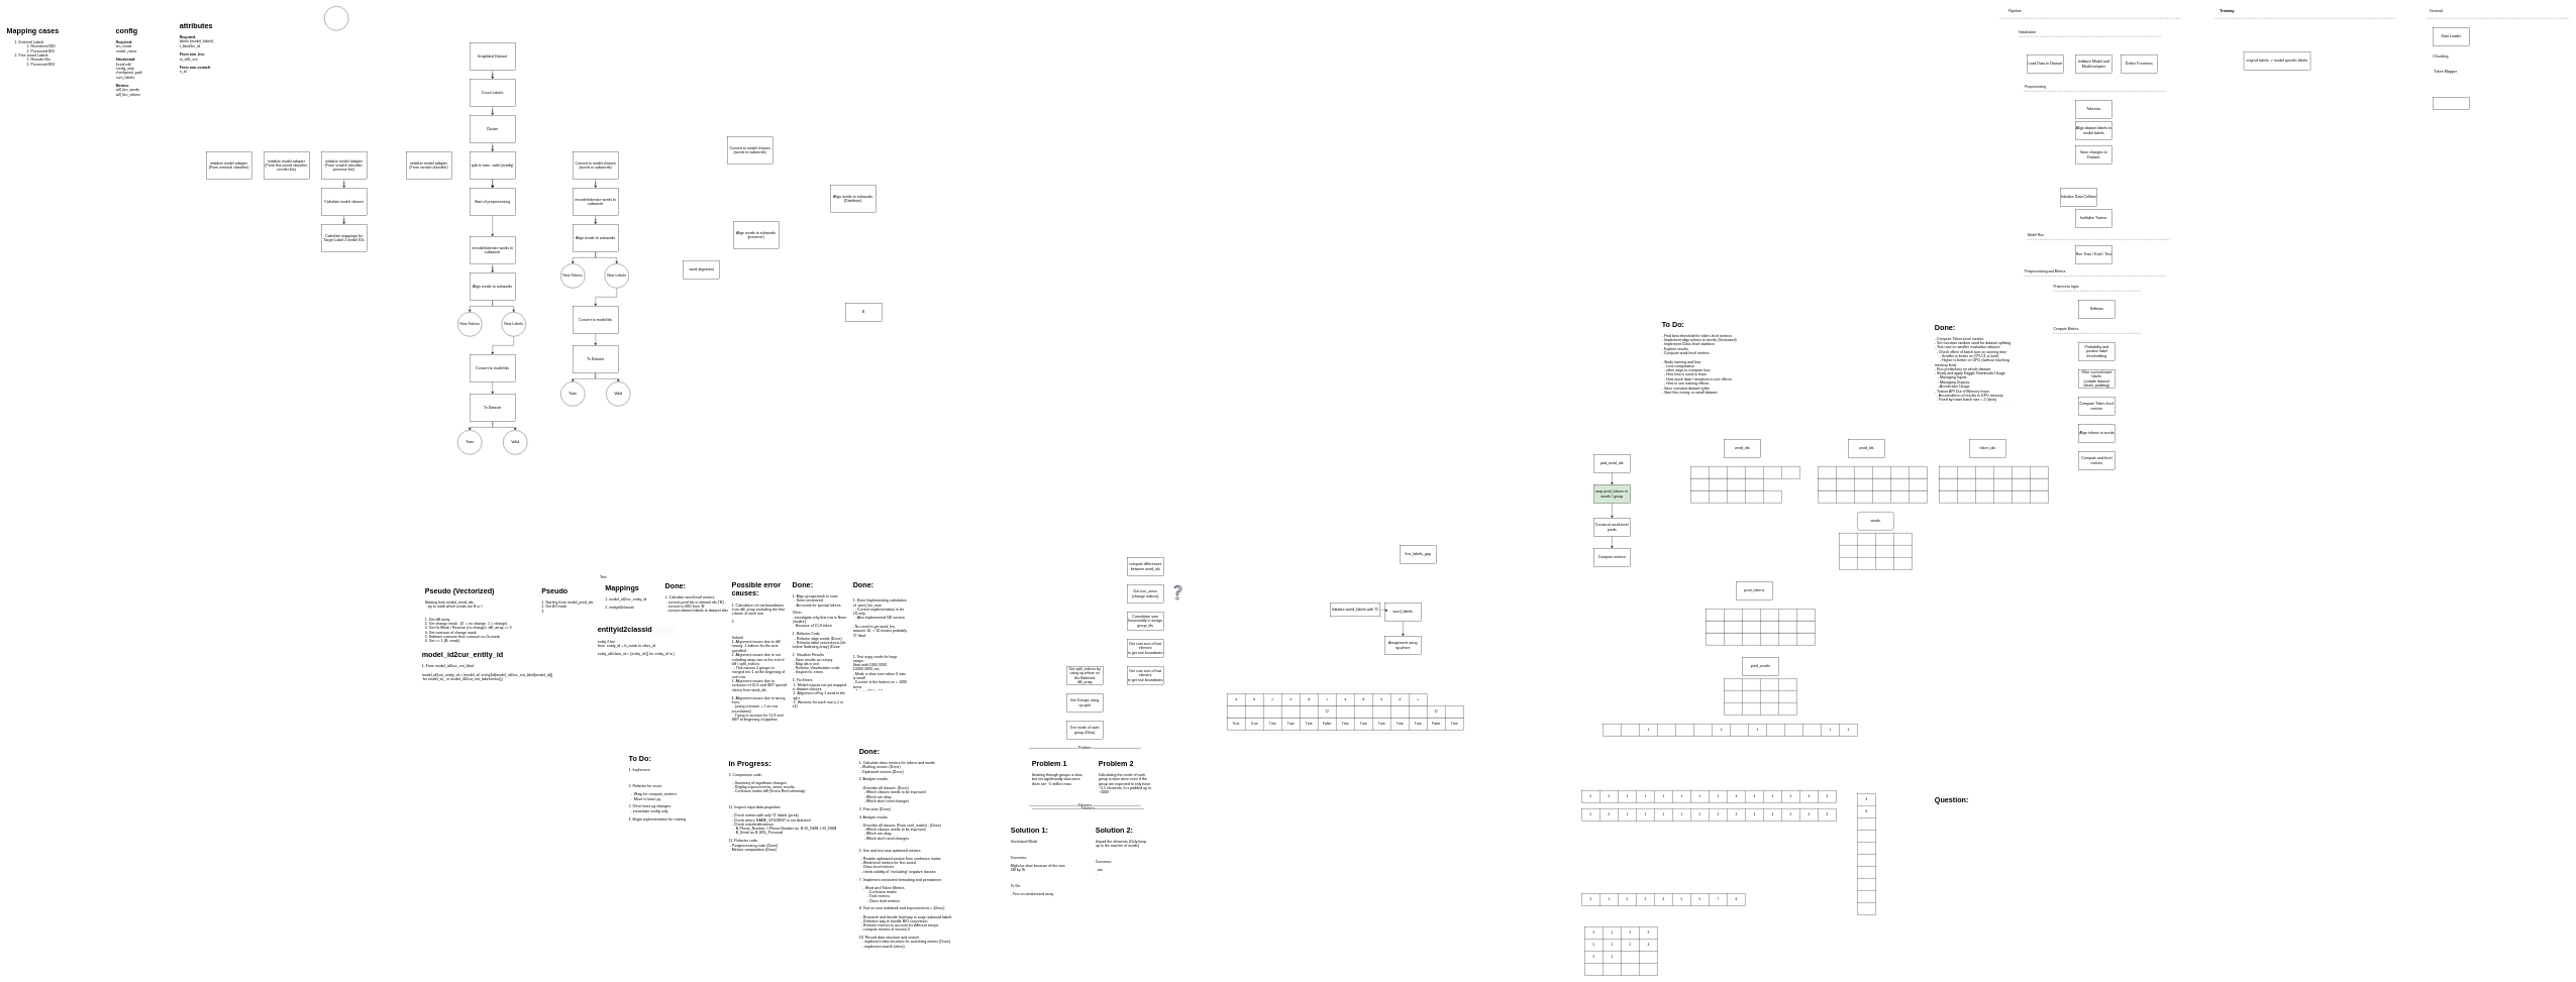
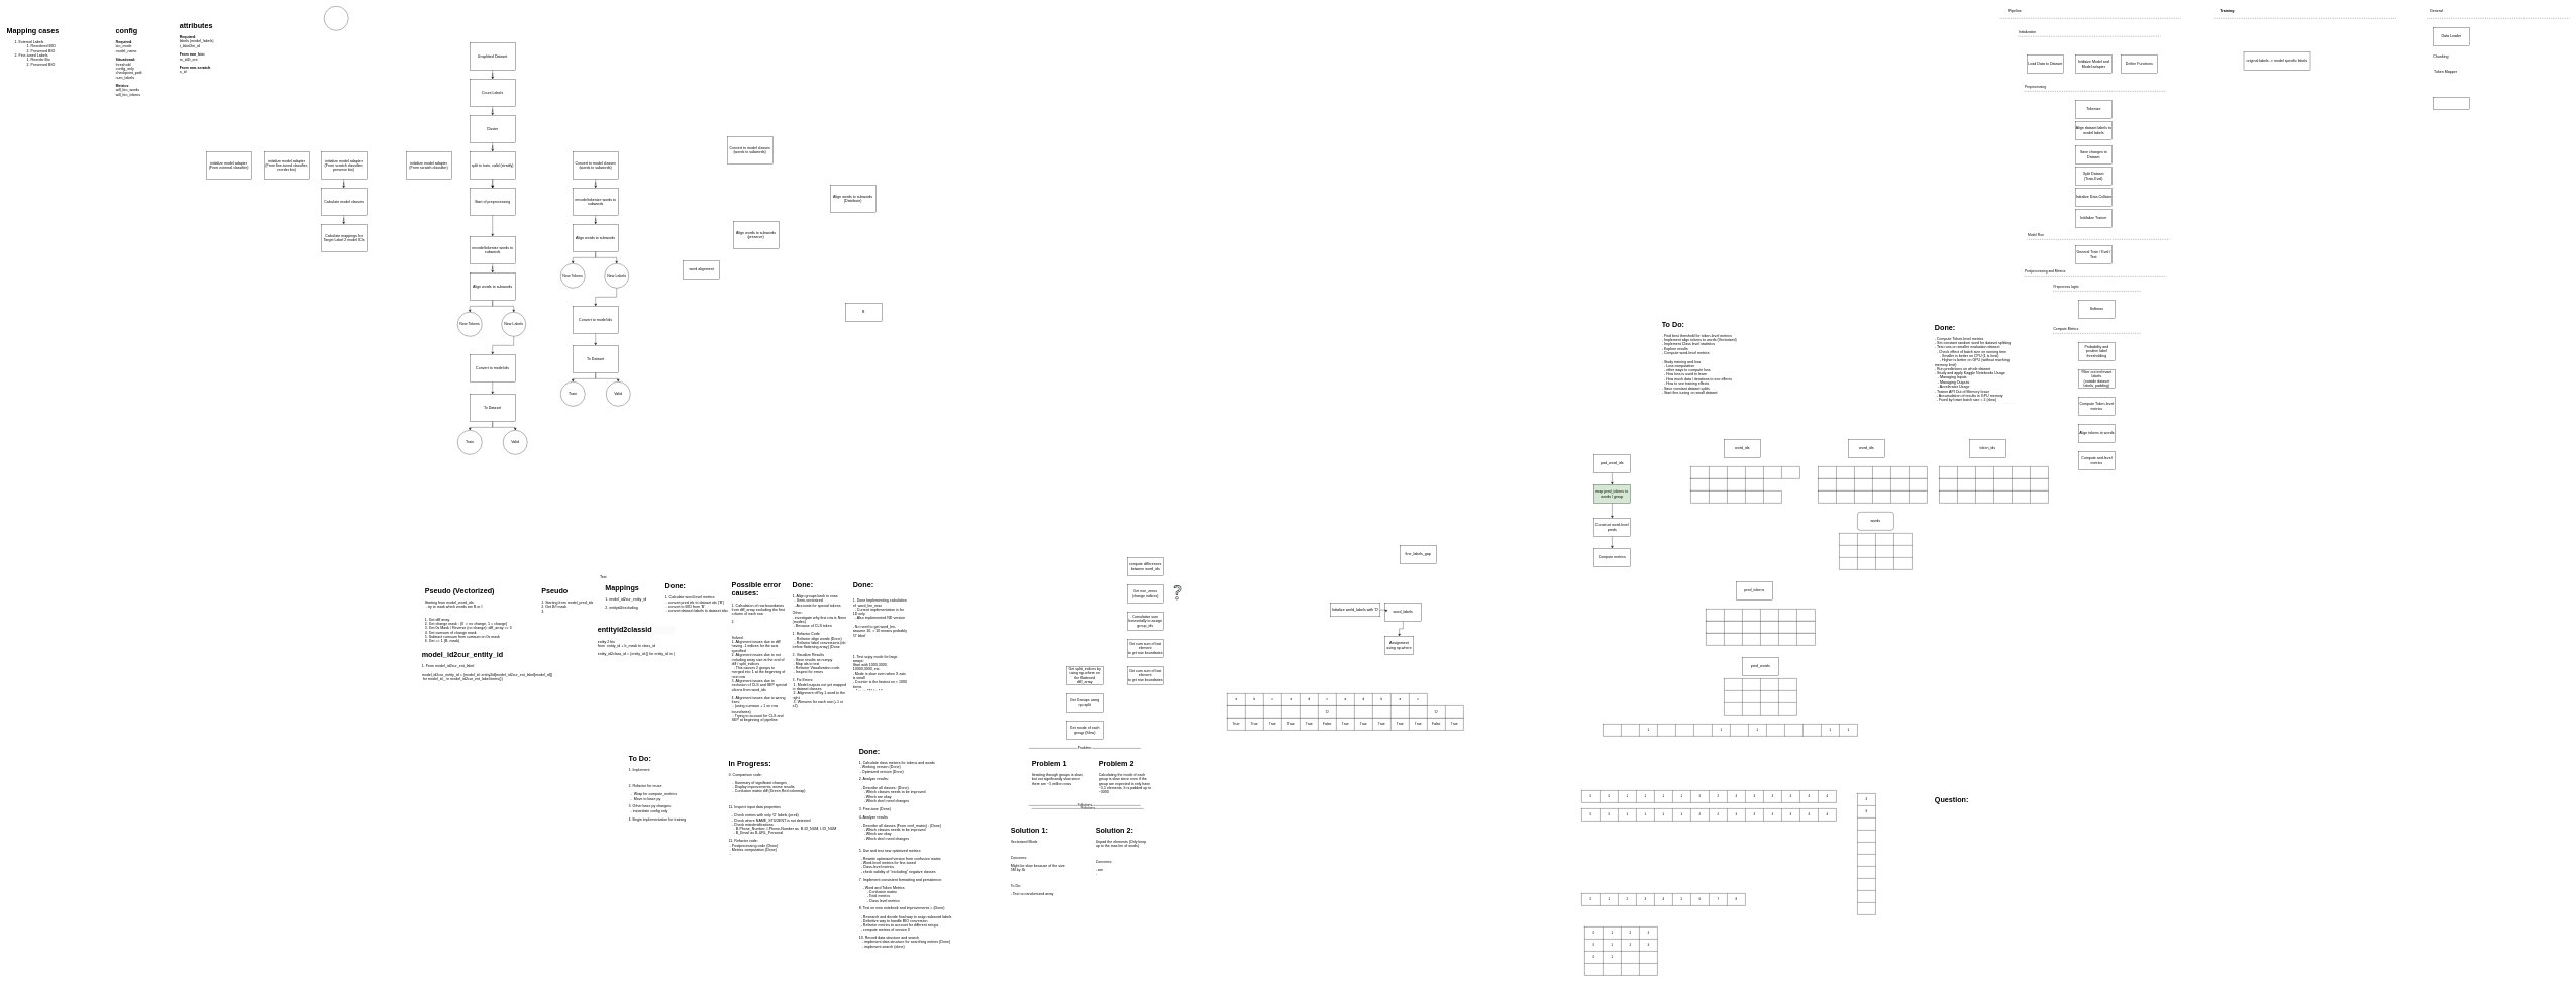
+ <mxCell id="22" value="Split Dataset (Train,Eval)" style="rounded=0;whiteSpace=wrap;html=1;" parent="1" vertex="1"><mxGeometry x="6850" y="550" width="120" height="60" as="geometry" /></mxCell>
- <mxCell id="24" value="Initialize Data Collator" style="rounded=0;whiteSpace=wrap;html=1;" parent="1" vertex="1"><mxGeometry x="6800" y="620" width="120" height="60" as="geometry" /></mxCell>
+ <mxCell id="24" value="Initialize Data Collator" style="rounded=0;whiteSpace=wrap;html=1;" parent="1" vertex="1"><mxGeometry x="6850" y="620" width="120" height="60" as="geometry" /></mxCell>
- <mxCell id="25" value="Run Train / Eval / Test" style="rounded=0;whiteSpace=wrap;html=1;" parent="1" vertex="1"><mxGeometry x="6850" y="810" width="120" height="60" as="geometry" /></mxCell>
+ <mxCell id="25" value="General Train / Eval / Test" style="rounded=0;whiteSpace=wrap;html=1;" parent="1" vertex="1"><mxGeometry x="6850" y="810" width="120" height="60" as="geometry" /></mxCell>
- <mxCell id="349" value="&lt;h1 style=&quot;margin-top: 0px;&quot;&gt;Mappings&lt;/h1&gt;&lt;p&gt;1. model_id2cur_entity_id&lt;br&gt;&lt;/p&gt;&lt;p&gt;2. entityid2classid&lt;/p&gt;" style="text;html=1;whiteSpace=wrap;overflow=hidden;rounded=0;" parent="1" vertex="1"><mxGeometry x="1995" y="1920" width="180" height="120" as="geometry" /></mxCell>
+ <mxCell id="349" value="&lt;h1 style=&quot;margin-top: 0px;&quot;&gt;Mappings&lt;/h1&gt;&lt;p&gt;1. model_id2cur_entity_id&lt;br&gt;&lt;/p&gt;&lt;p&gt;2. entityid2excluding&lt;/p&gt;" style="text;html=1;whiteSpace=wrap;overflow=hidden;rounded=0;" parent="1" vertex="1"><mxGeometry x="1995" y="1920" width="180" height="120" as="geometry" /></mxCell>
- <mxCell id="282" value="Assignment using np.where" style="rounded=0;whiteSpace=wrap;html=1;" parent="1" vertex="1"><mxGeometry x="4570" y="2100" width="120" height="60" as="geometry" /></mxCell>
+ <mxCell id="282" value="Assignment using np.where" style="rounded=0;whiteSpace=wrap;html=1;" parent="1" vertex="1"><mxGeometry x="4570" y="2100" width="95" height="60" as="geometry" /></mxCell>
